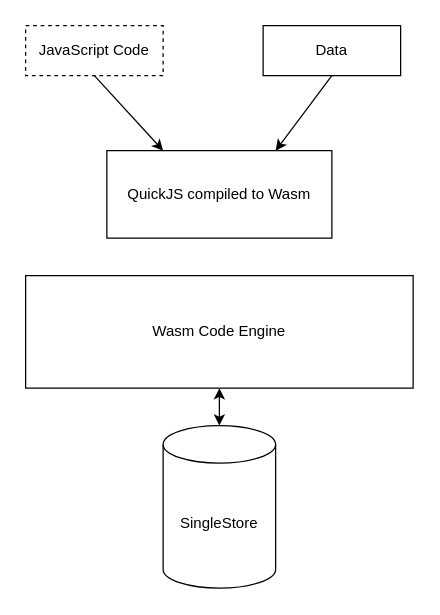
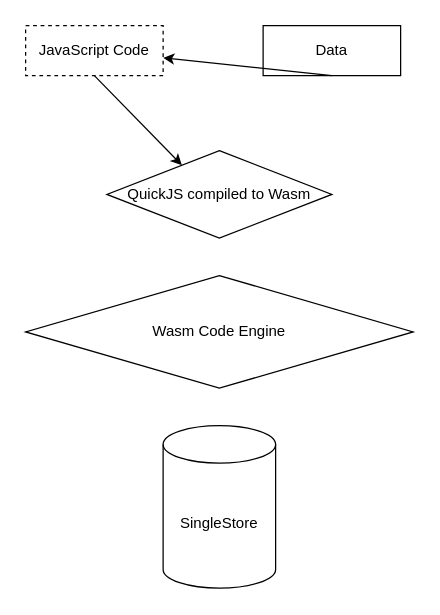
- <mxCell id="8" value="" style="endArrow=classic;html=1;rounded=0;exitX=0.5;exitY=1;exitDx=0;exitDy=0;entryX=0.75;entryY=0;entryDx=0;entryDy=0;" edge="1" parent="1" source="6" target="4"><mxGeometry width="50" height="50" relative="1" as="geometry"><mxPoint x="90" y="140" as="sourcePoint" /><mxPoint x="140" y="90" as="targetPoint" /></mxGeometry></mxCell>
+ <mxCell id="8" value="" style="endArrow=classic;html=1;rounded=0;exitX=0.5;exitY=1;exitDx=0;exitDy=0;" edge="1" parent="1" source="6" target="5"><mxGeometry width="50" height="50" relative="1" as="geometry"><mxPoint x="90" y="140" as="sourcePoint" /><mxPoint x="140" y="90" as="targetPoint" /></mxGeometry></mxCell>
- <mxCell id="4" value="QuickJS compiled to Wasm" style="rounded=0;whiteSpace=wrap;html=1;" vertex="1" parent="1"><mxGeometry x="85" y="120" width="180" height="70" as="geometry" /></mxCell>
+ <mxCell id="4" value="QuickJS compiled to Wasm" style="rhombus;whiteSpace=wrap;html=1;" vertex="1" parent="1"><mxGeometry x="85" y="120" width="180" height="70" as="geometry" /></mxCell>
- <mxCell id="3" value="Wasm Code Engine" style="rounded=0;whiteSpace=wrap;html=1;" vertex="1" parent="1"><mxGeometry x="20" y="220" width="310" height="90" as="geometry" /></mxCell>
+ <mxCell id="3" value="Wasm Code Engine" style="rhombus;whiteSpace=wrap;html=1;" vertex="1" parent="1"><mxGeometry x="20" y="220" width="310" height="90" as="geometry" /></mxCell>
- <mxCell id="9" value="" style="endArrow=classic;startArrow=classic;html=1;rounded=0;entryX=0.5;entryY=1;entryDx=0;entryDy=0;exitX=0.5;exitY=0;exitDx=0;exitDy=0;exitPerimeter=0;" edge="1" parent="1" source="2" target="3"><mxGeometry width="50" height="50" relative="1" as="geometry"><mxPoint x="175" y="330" as="sourcePoint" /><mxPoint x="200" y="310" as="targetPoint" /></mxGeometry></mxCell>
